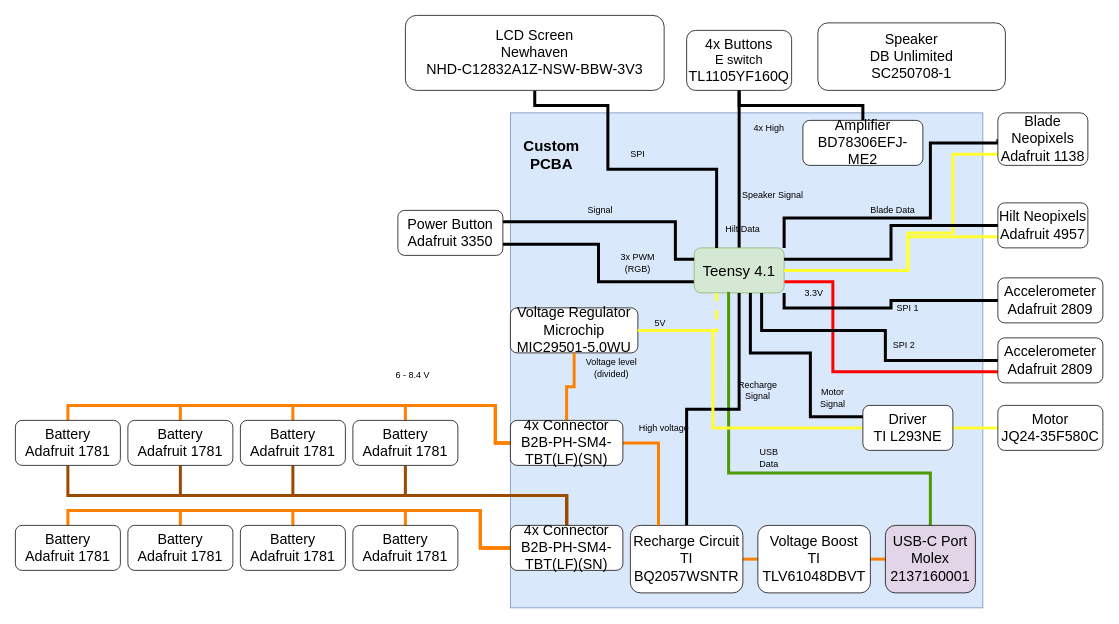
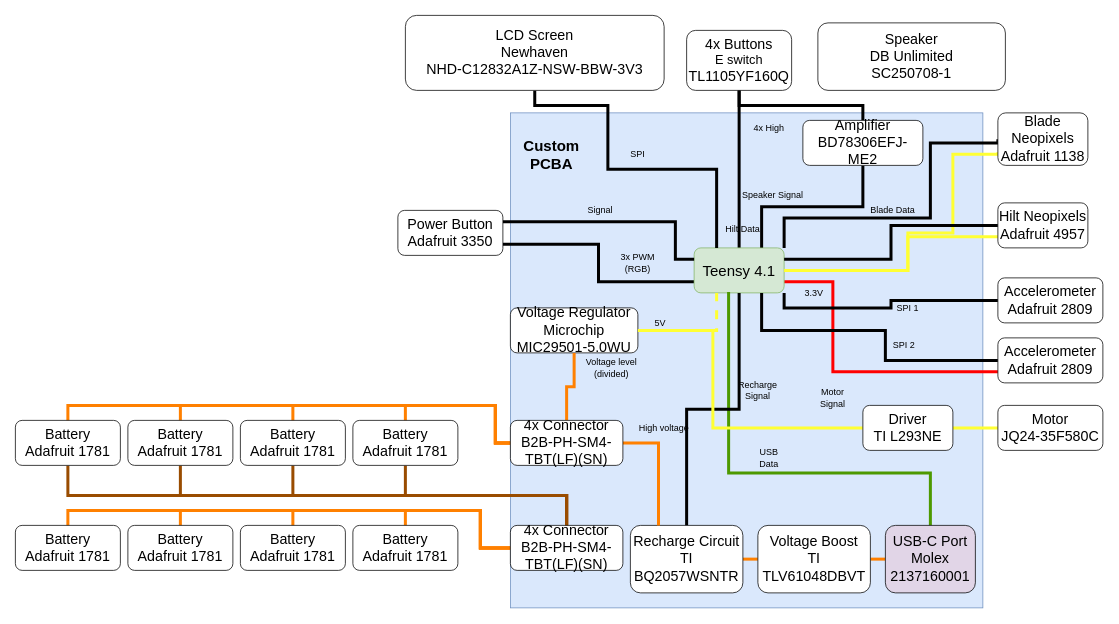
+ <mxCell id="6" style="edgeStyle=orthogonalEdgeStyle;rounded=0;orthogonalLoop=1;jettySize=auto;html=1;exitX=0.75;exitY=0;exitDx=0;exitDy=0;entryX=0.5;entryY=1;entryDx=0;entryDy=0;endArrow=none;endFill=0;strokeWidth=4;" parent="1" source="9" target="48" edge="1"><mxGeometry relative="1" as="geometry" /></mxCell>
- <mxCell id="58" style="edgeStyle=orthogonalEdgeStyle;rounded=0;orthogonalLoop=1;jettySize=auto;html=1;exitX=0;exitY=0.25;exitDx=0;exitDy=0;entryX=0.625;entryY=1;entryDx=0;entryDy=0;entryPerimeter=0;endArrow=none;endFill=0;strokeWidth=4;" parent="1" source="59" target="9" edge="1"><mxGeometry relative="1" as="geometry"><Array as="points"><mxPoint x="1080" y="555" /><mxPoint x="1080" y="470" /><mxPoint x="1000" y="470" /></Array></mxGeometry></mxCell>
- <mxCell id="41" value="6 - 8.4 V" style="text;html=1;strokeColor=none;fillColor=none;align=center;verticalAlign=middle;whiteSpace=wrap;rounded=0;" parent="1" vertex="1"><mxGeometry x="520" y="490" width="60" height="20" as="geometry" /></mxCell>
